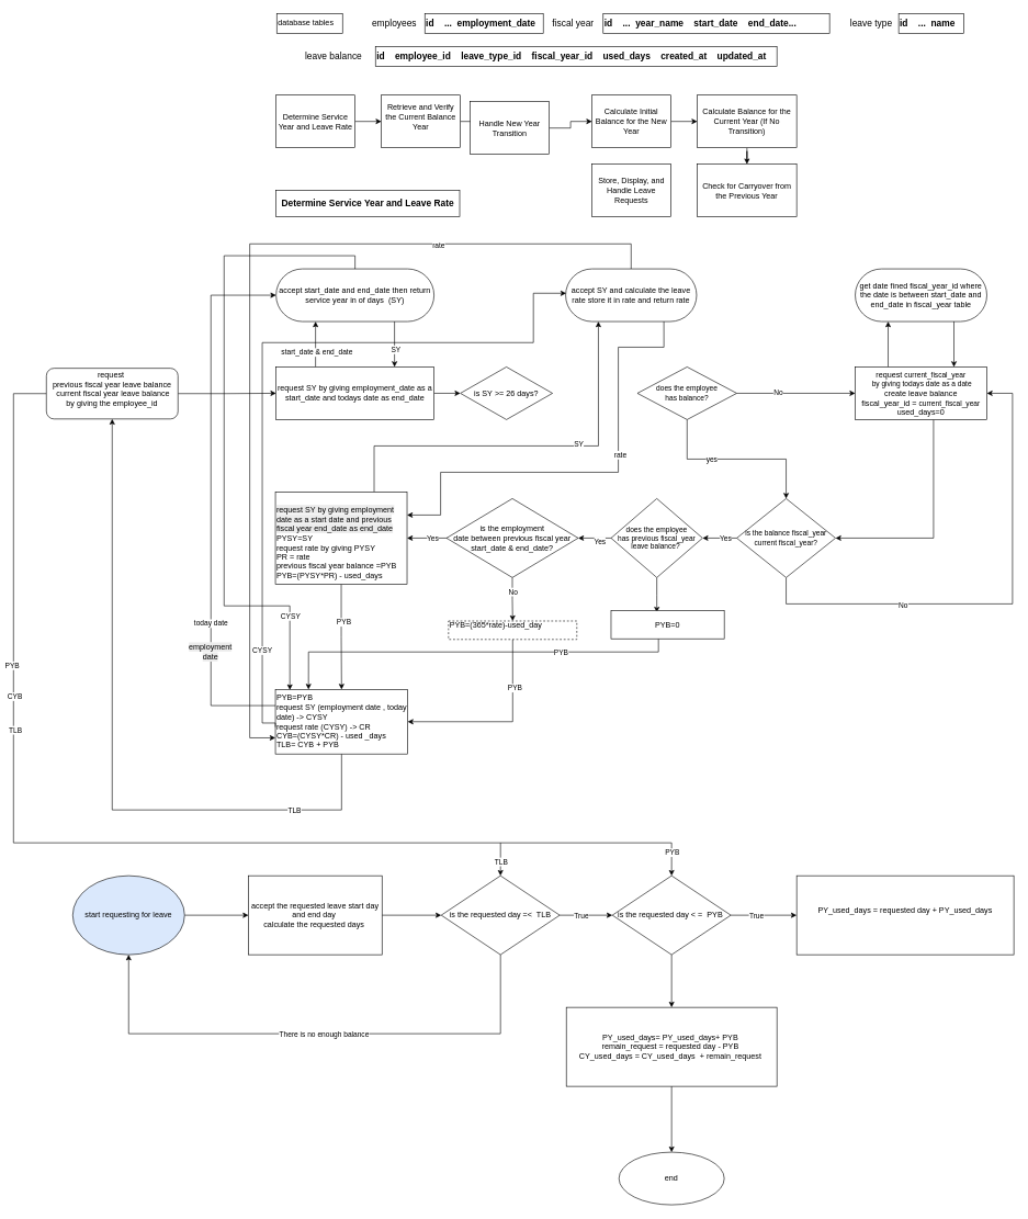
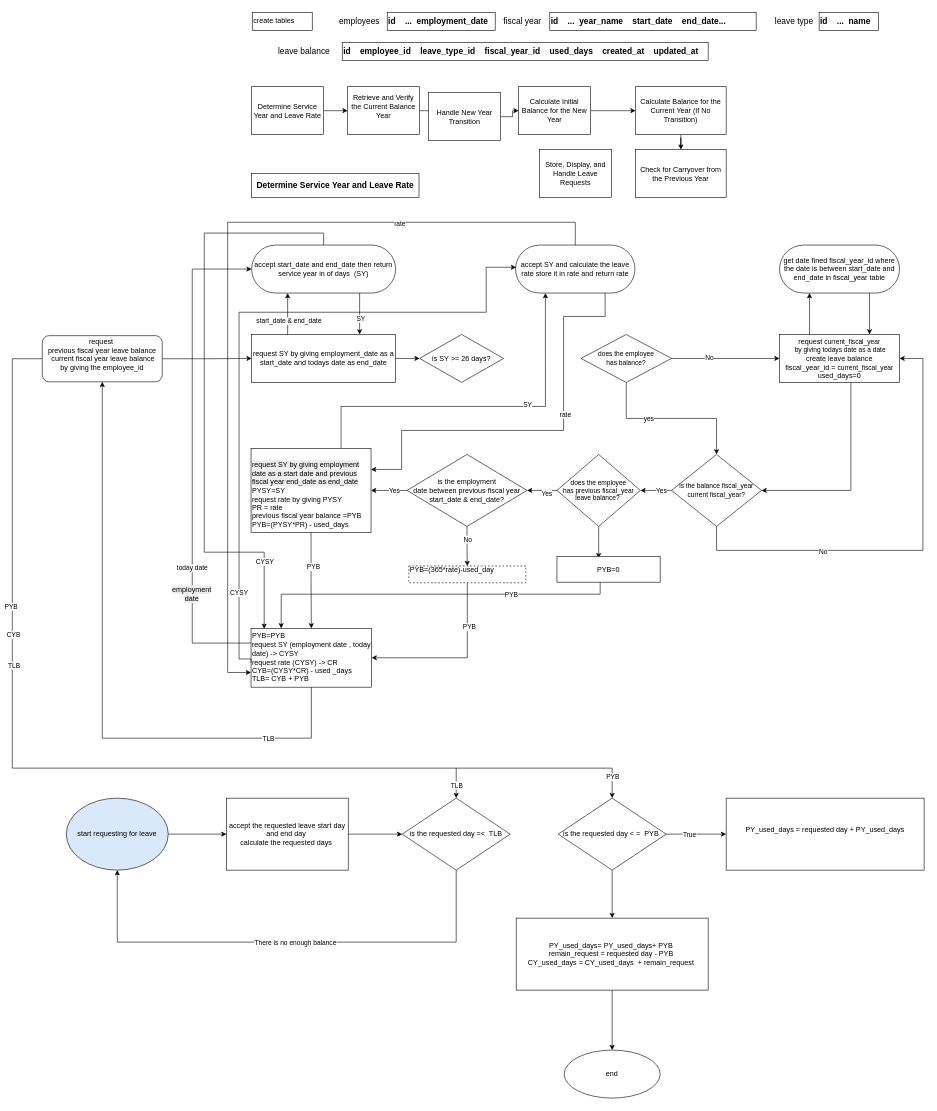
- <mxCell id="16" value="&lt;p dir=&quot;auto&quot; style=&quot;white-space-collapse: preserve;&quot;&gt;database tables&lt;/p&gt;" style="rounded=0;whiteSpace=wrap;html=1;align=left;" parent="1" vertex="1"><mxGeometry x="420" y="20" width="100" height="30" as="geometry" /></mxCell>
+ <mxCell id="16" value="&lt;p dir=&quot;auto&quot; style=&quot;white-space-collapse: preserve;&quot;&gt;create tables&lt;/p&gt;" style="rounded=0;whiteSpace=wrap;html=1;align=left;" parent="1" vertex="1"><mxGeometry x="420" y="20" width="100" height="30" as="geometry" /></mxCell>
- <mxCell id="9" value="&lt;p style=&quot;white-space-collapse: preserve;&quot; dir=&quot;auto&quot;&gt;Calculate Initial Balance for the New Year&lt;/p&gt;" style="rounded=0;whiteSpace=wrap;html=1;" parent="1" vertex="1"><mxGeometry x="899" y="144" width="120" height="80" as="geometry" /></mxCell>
+ <mxCell id="9" value="&lt;p style=&quot;white-space-collapse: preserve;&quot; dir=&quot;auto&quot;&gt;Calculate Initial Balance for the New Year&lt;/p&gt;" style="rounded=0;whiteSpace=wrap;html=1;" parent="1" vertex="1"><mxGeometry x="864" y="144" width="120" height="80" as="geometry" /></mxCell>
- <mxCell id="88" value="" style="edgeStyle=orthogonalEdgeStyle;rounded=0;orthogonalLoop=1;jettySize=auto;html=1;" edge="1" parent="1" source="92" target="99"><mxGeometry relative="1" as="geometry" /></mxCell>
- <mxCell id="89" value="True" style="edgeLabel;html=1;align=center;verticalAlign=middle;resizable=0;points=[];" vertex="1" connectable="0" parent="88"><mxGeometry x="-0.188" y="-1" relative="1" as="geometry"><mxPoint as="offset" /></mxGeometry></mxCell>
